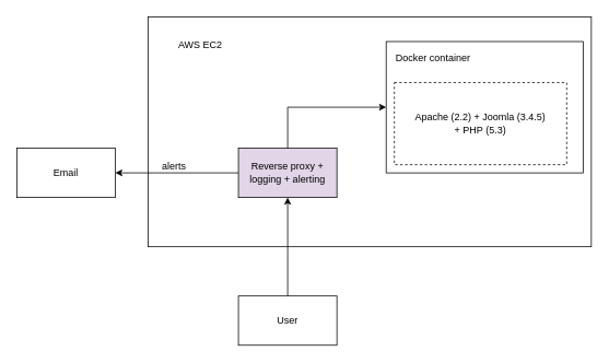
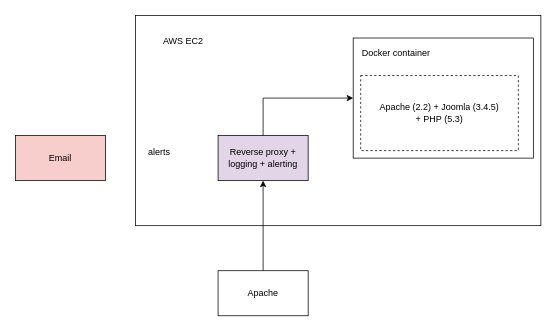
- <mxCell id="11" value="Email" style="rounded=0;whiteSpace=wrap;html=1;" vertex="1" parent="1"><mxGeometry x="20" y="180" width="120" height="60" as="geometry" /></mxCell>
+ <mxCell id="11" value="Email" style="rounded=0;whiteSpace=wrap;html=1;fillColor=#f8cecc;" vertex="1" parent="1"><mxGeometry x="20" y="180" width="120" height="60" as="geometry" /></mxCell>
- <mxCell id="12" value="" style="endArrow=classic;html=1;exitX=0;exitY=0.5;exitDx=0;exitDy=0;entryX=1;entryY=0.5;entryDx=0;entryDy=0;" edge="1" parent="1" source="4" target="11"><mxGeometry width="50" height="50" relative="1" as="geometry"><mxPoint x="110" y="420" as="sourcePoint" /><mxPoint x="160" y="370" as="targetPoint" /></mxGeometry></mxCell>
- <mxCell id="5" value="User" style="rounded=0;whiteSpace=wrap;html=1;" vertex="1" parent="1"><mxGeometry x="290" y="360" width="120" height="60" as="geometry" /></mxCell>
+ <mxCell id="5" value="Apache" style="rounded=0;whiteSpace=wrap;html=1;" vertex="1" parent="1"><mxGeometry x="290" y="360" width="120" height="60" as="geometry" /></mxCell>
